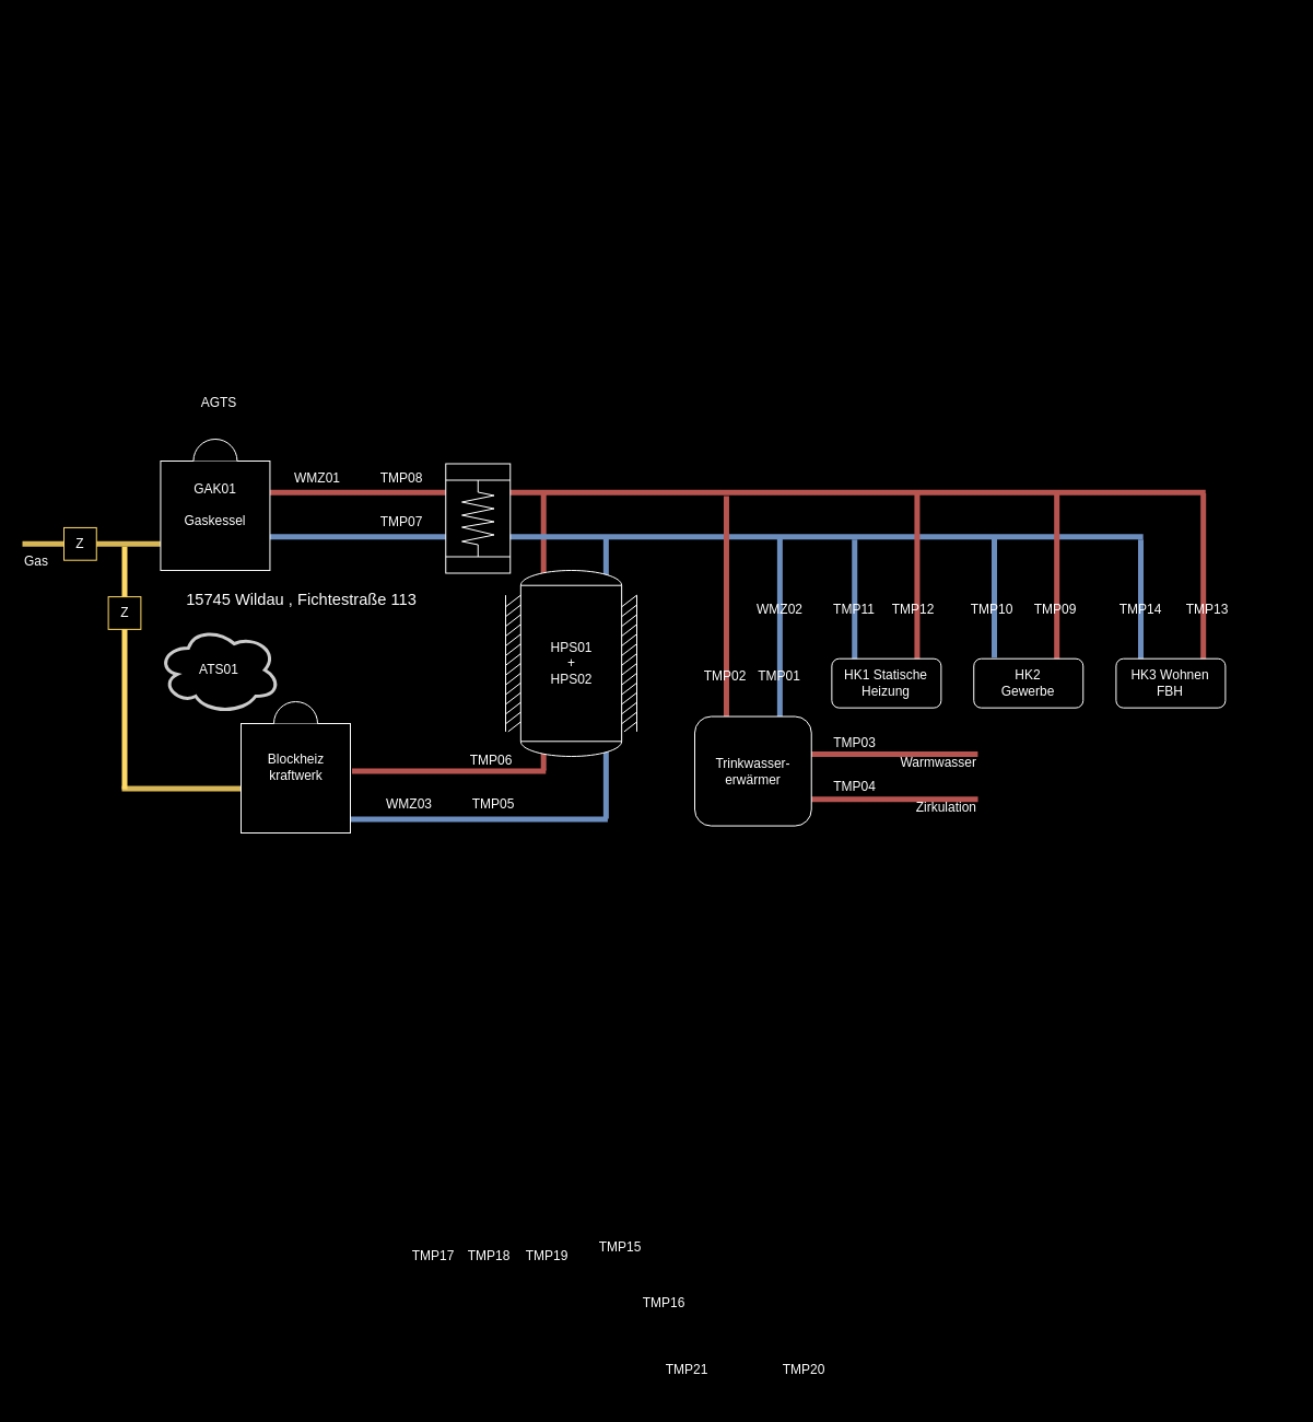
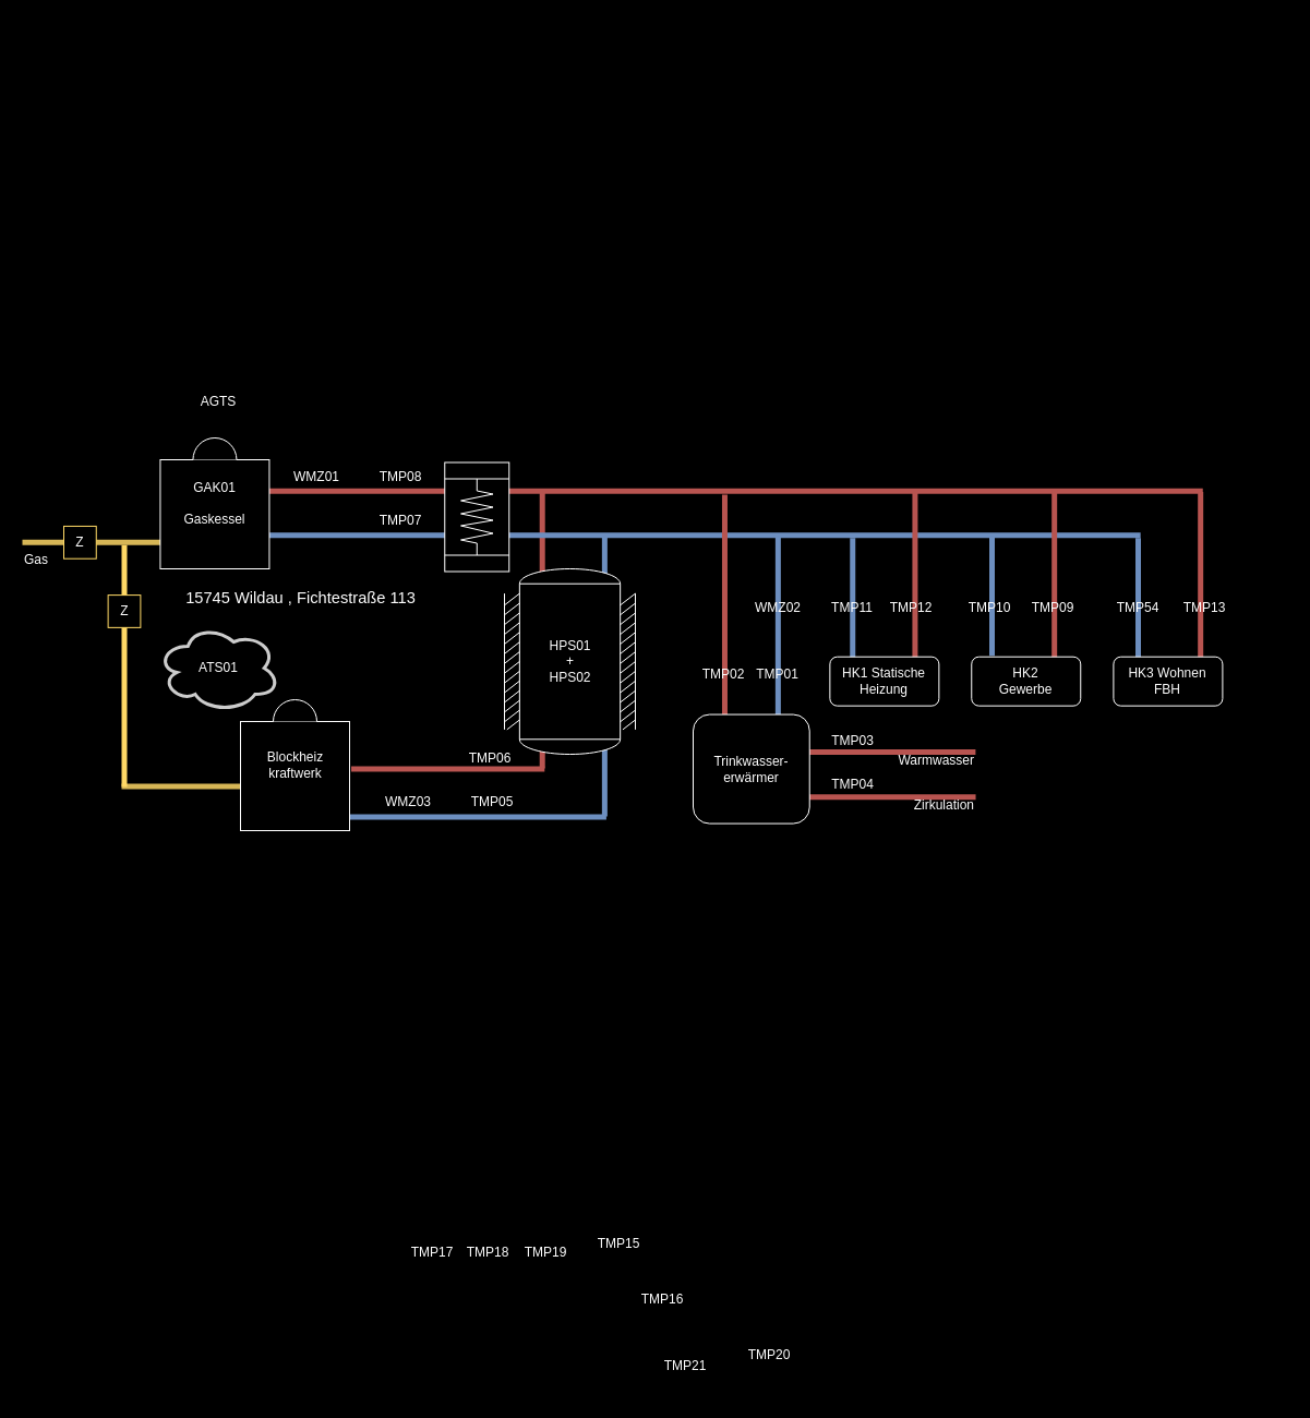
- <mxCell id="45" value="TMP14" style="rounded=0;whiteSpace=wrap;html=1;strokeWidth=1;strokeColor=none;fillColor=none;verticalAlign=top;fontColor=#FFFFFF;" parent="1" vertex="1"><mxGeometry x="1018" y="543.24" width="50" height="40" as="geometry" /></mxCell>
+ <mxCell id="45" value="TMP54" style="rounded=0;whiteSpace=wrap;html=1;strokeWidth=1;strokeColor=none;fillColor=none;verticalAlign=top;fontColor=#FFFFFF;" parent="1" vertex="1"><mxGeometry x="1018" y="543.24" width="50" height="40" as="geometry" /></mxCell>
- <mxCell id="21" value="TMP20" style="rounded=0;whiteSpace=wrap;html=1;strokeWidth=1;strokeColor=none;fillColor=none;verticalAlign=top;fontColor=#FFFFFF;" parent="1" vertex="1"><mxGeometry x="710.37" y="1238" width="50" height="40" as="geometry" /></mxCell>
+ <mxCell id="21" value="TMP20" style="rounded=0;whiteSpace=wrap;html=1;strokeWidth=1;strokeColor=none;fillColor=none;verticalAlign=top;fontColor=#FFFFFF;" parent="1" vertex="1"><mxGeometry x="680.37" y="1228" width="50" height="40" as="geometry" /></mxCell>
